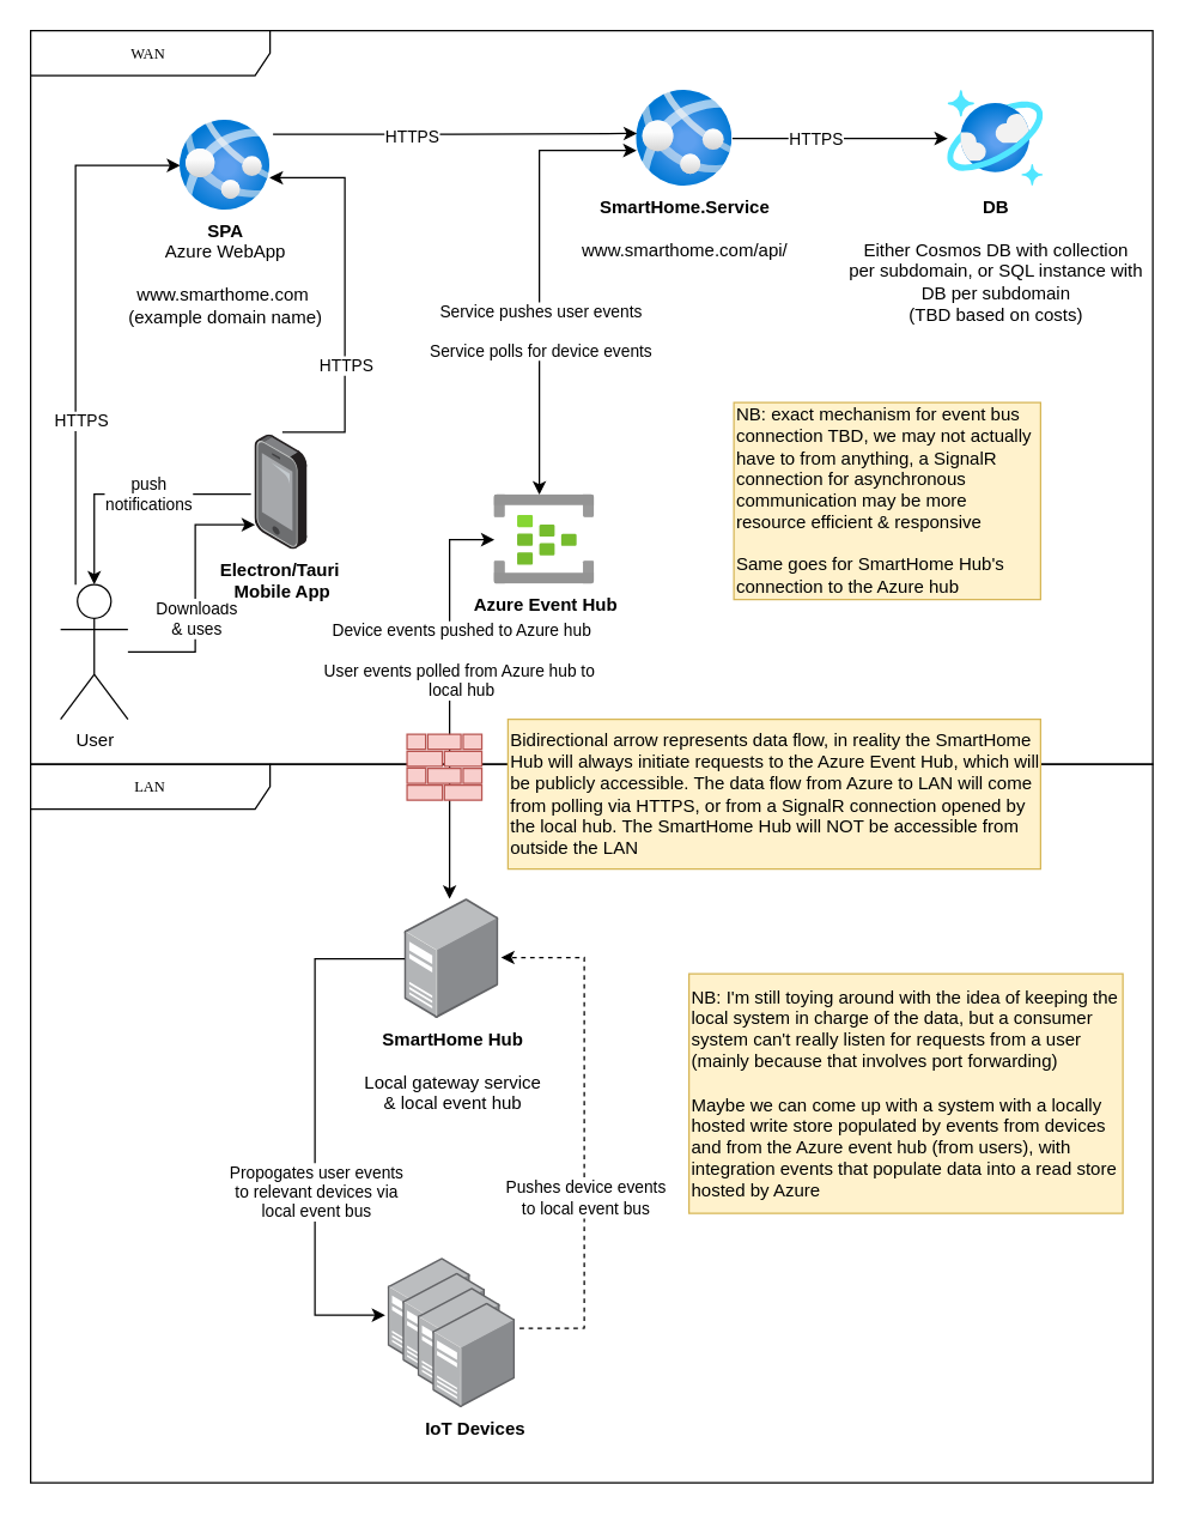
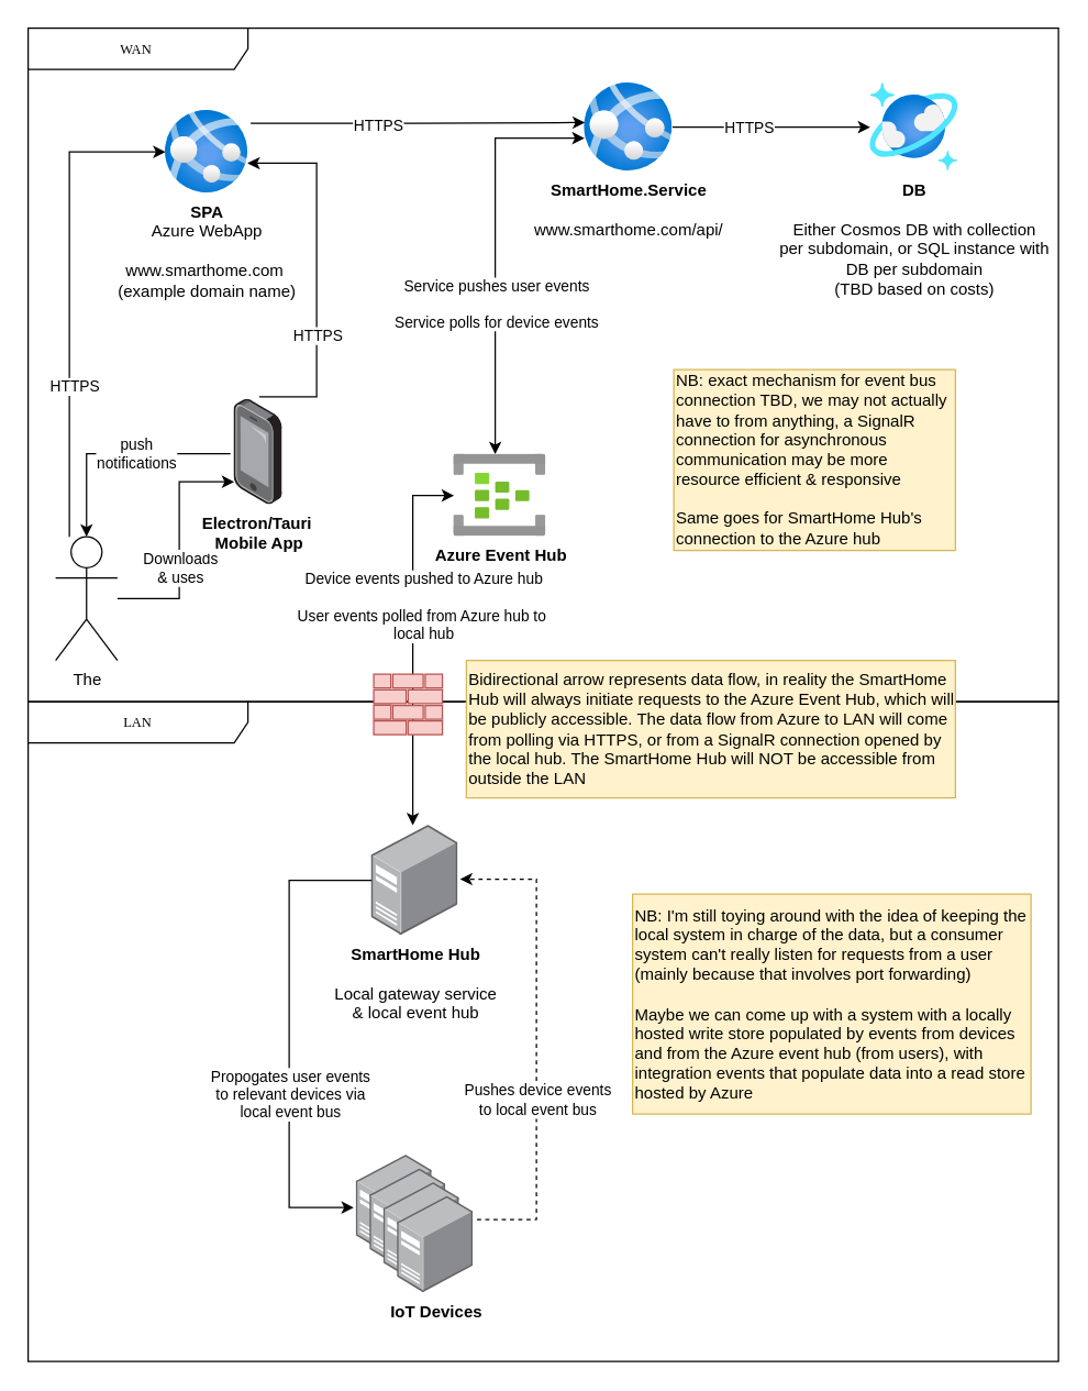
- <mxCell id="14" value="User" style="shape=umlActor;verticalLabelPosition=bottom;verticalAlign=top;html=1;outlineConnect=0;" vertex="1" parent="1"><mxGeometry x="40" y="390" width="45" height="90" as="geometry" /></mxCell>
+ <mxCell id="14" value="The" style="shape=umlActor;verticalLabelPosition=bottom;verticalAlign=top;html=1;outlineConnect=0;" vertex="1" parent="1"><mxGeometry x="40" y="390" width="45" height="90" as="geometry" /></mxCell>
